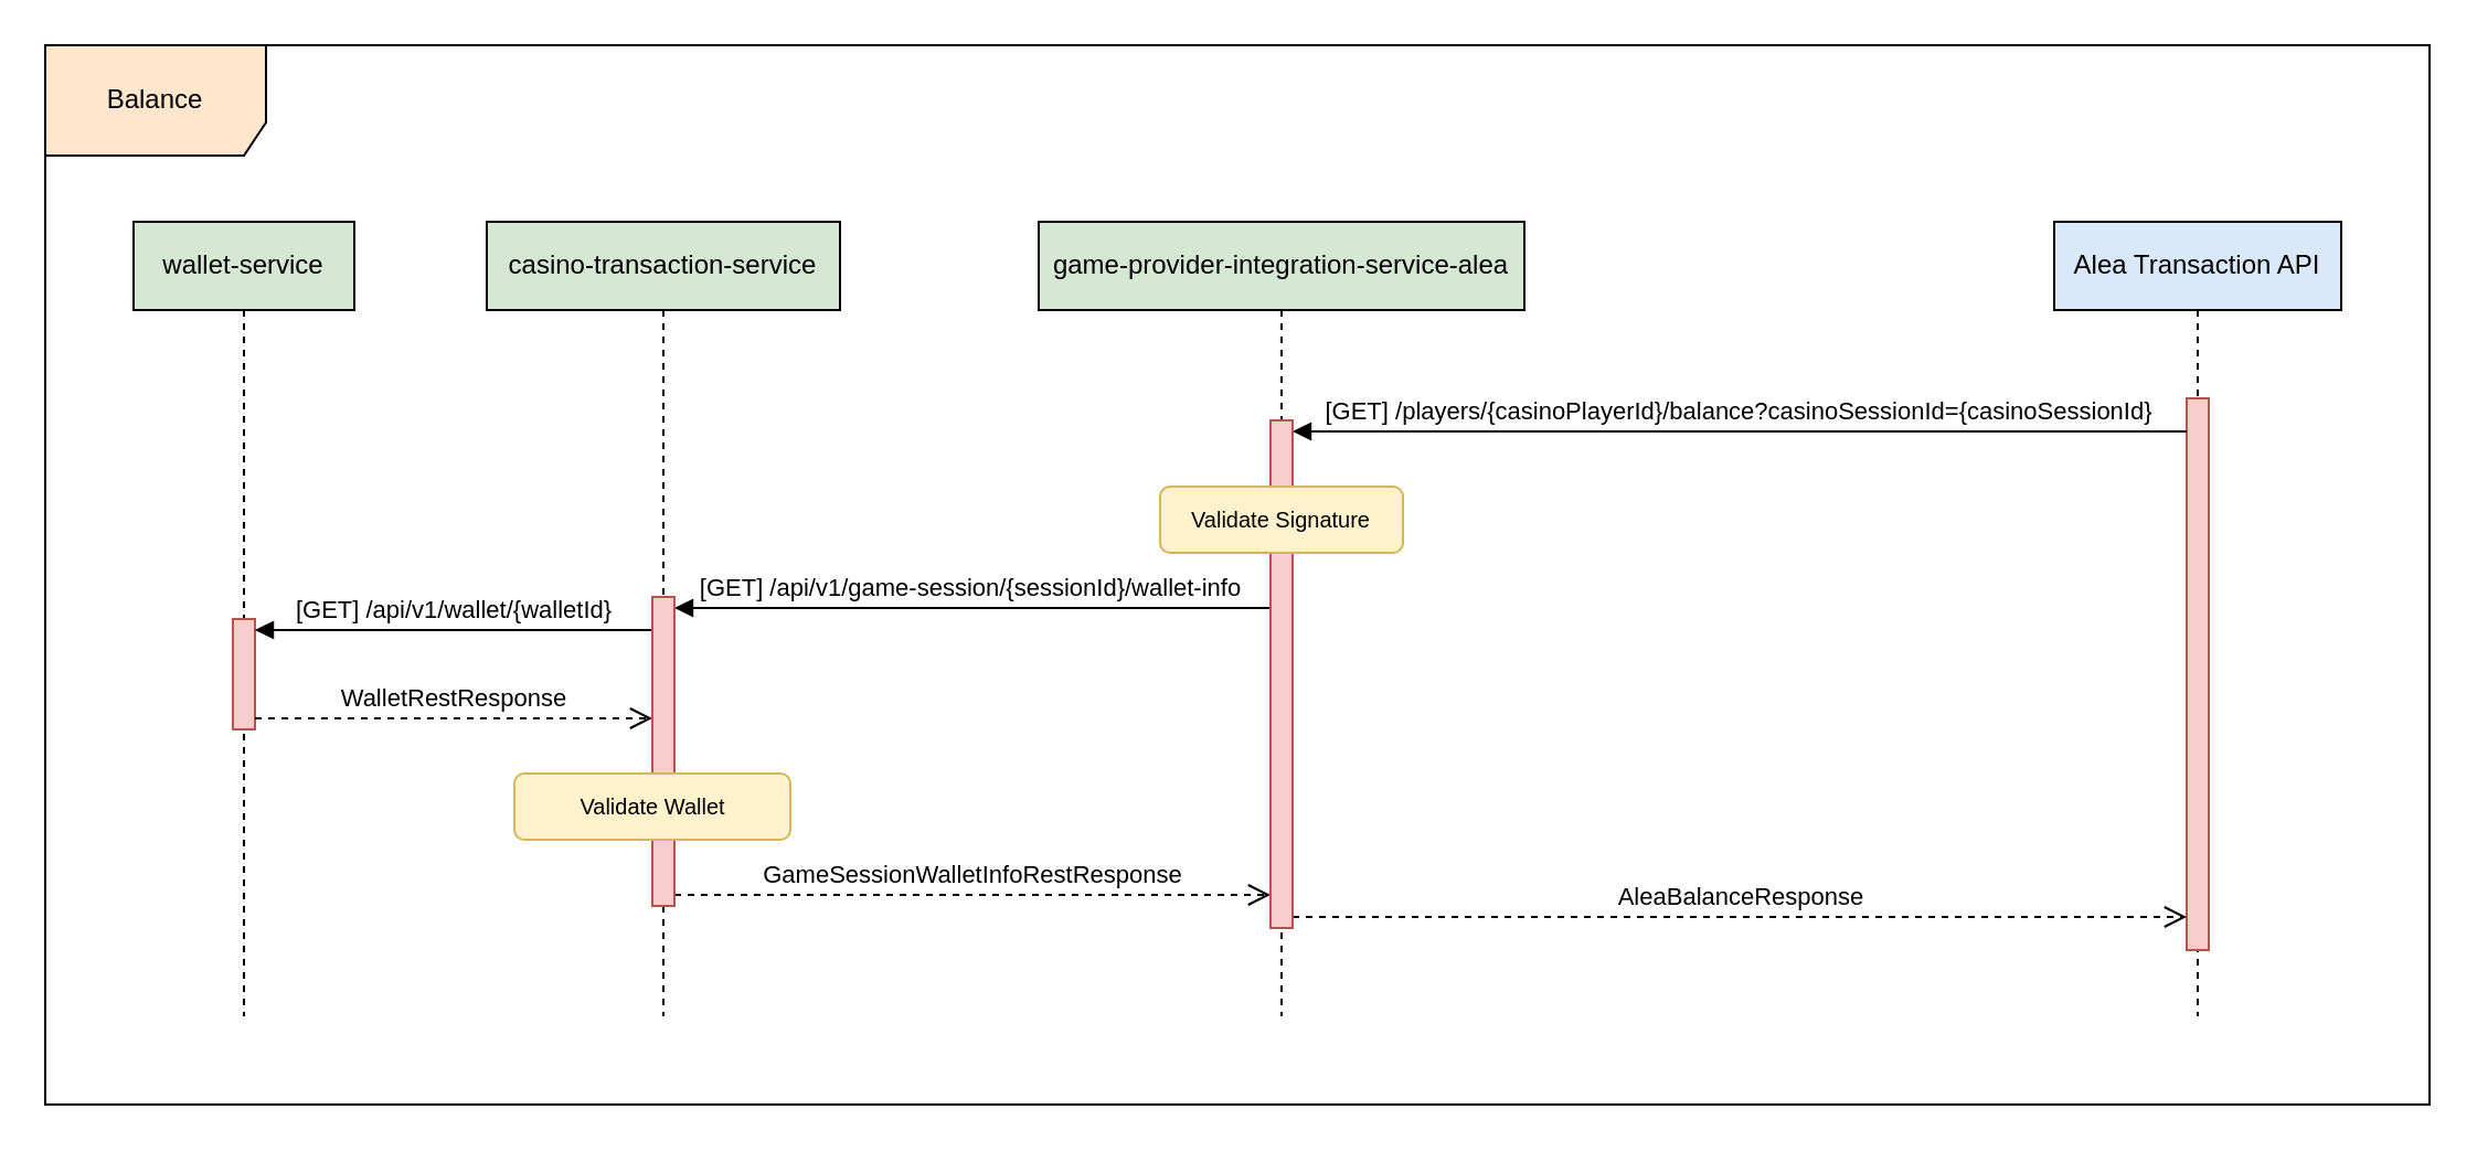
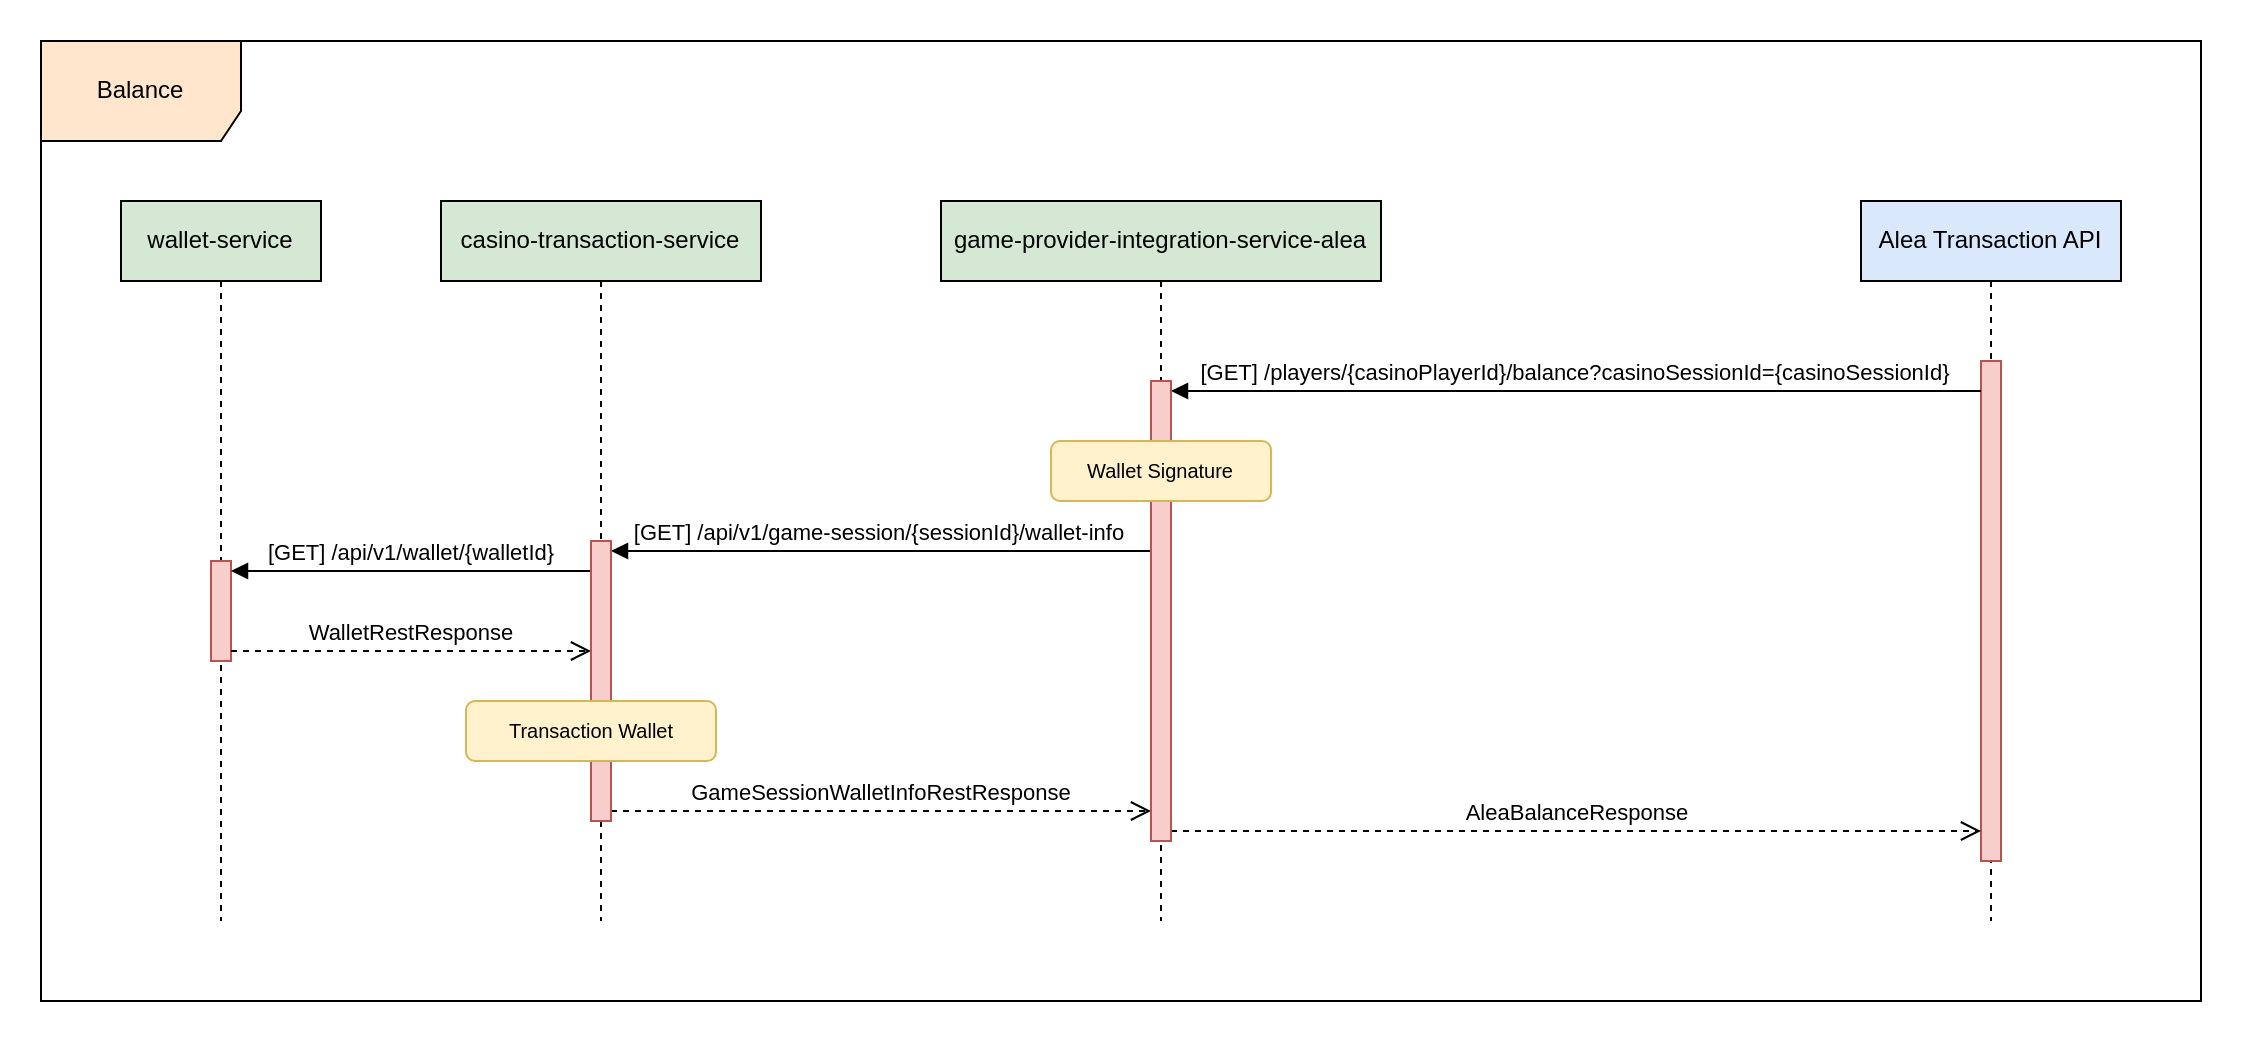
- <mxCell id="18" value="&lt;font style=&quot;font-size: 10px;&quot;&gt;Validate Signature&lt;/font&gt;" style="rounded=1;whiteSpace=wrap;html=1;fillColor=#fff2cc;strokeColor=#d6b656;" parent="1" vertex="1"><mxGeometry x="525" y="220" width="110" height="30" as="geometry" /></mxCell>
+ <mxCell id="18" value="&lt;font style=&quot;font-size: 10px;&quot;&gt;Wallet Signature&lt;/font&gt;" style="rounded=1;whiteSpace=wrap;html=1;fillColor=#fff2cc;strokeColor=#d6b656;" parent="1" vertex="1"><mxGeometry x="525" y="220" width="110" height="30" as="geometry" /></mxCell>
- <mxCell id="15" value="&lt;font style=&quot;font-size: 10px;&quot;&gt;Validate Wallet&lt;/font&gt;" style="rounded=1;whiteSpace=wrap;html=1;fillColor=#fff2cc;strokeColor=#d6b656;" parent="1" vertex="1"><mxGeometry x="232.5" y="350" width="125" height="30" as="geometry" /></mxCell>
+ <mxCell id="15" value="&lt;font style=&quot;font-size: 10px;&quot;&gt;Transaction Wallet&lt;/font&gt;" style="rounded=1;whiteSpace=wrap;html=1;fillColor=#fff2cc;strokeColor=#d6b656;" parent="1" vertex="1"><mxGeometry x="232.5" y="350" width="125" height="30" as="geometry" /></mxCell>
